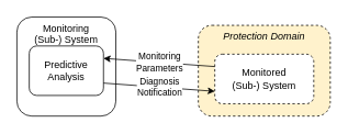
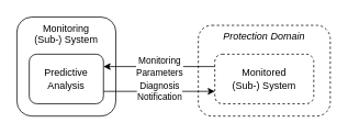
- <mxCell id="2" value="&lt;i&gt;Protection Domain&lt;/i&gt;" style="rounded=1;whiteSpace=wrap;html=1;dashed=1;verticalAlign=top;fillColor=#fff2cc;" parent="1" vertex="1"><mxGeometry x="240" y="30" width="160" height="110" as="geometry" /></mxCell>
+ <mxCell id="2" value="&lt;i&gt;Protection Domain&lt;/i&gt;" style="rounded=1;whiteSpace=wrap;html=1;dashed=1;verticalAlign=top;" parent="1" vertex="1"><mxGeometry x="240" y="30" width="160" height="110" as="geometry" /></mxCell>
- <mxCell id="6" value="Predictive&lt;br&gt;Analysis" style="rounded=1;whiteSpace=wrap;html=1;" parent="1" vertex="1"><mxGeometry x="35" y="55" width="90" height="60" as="geometry" /></mxCell>
+ <mxCell id="6" value="Predictive&lt;br&gt;Analysis" style="rounded=1;whiteSpace=wrap;html=1;" parent="1" vertex="1"><mxGeometry x="35" y="65" width="90" height="60" as="geometry" /></mxCell>
